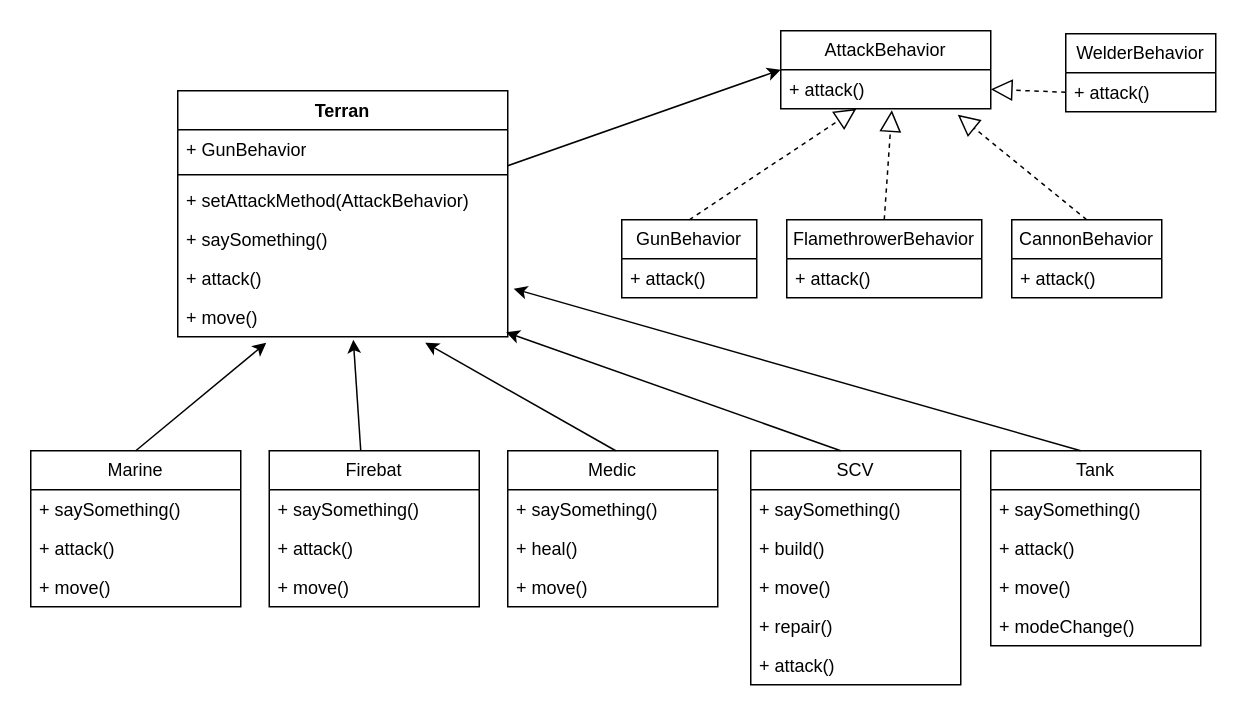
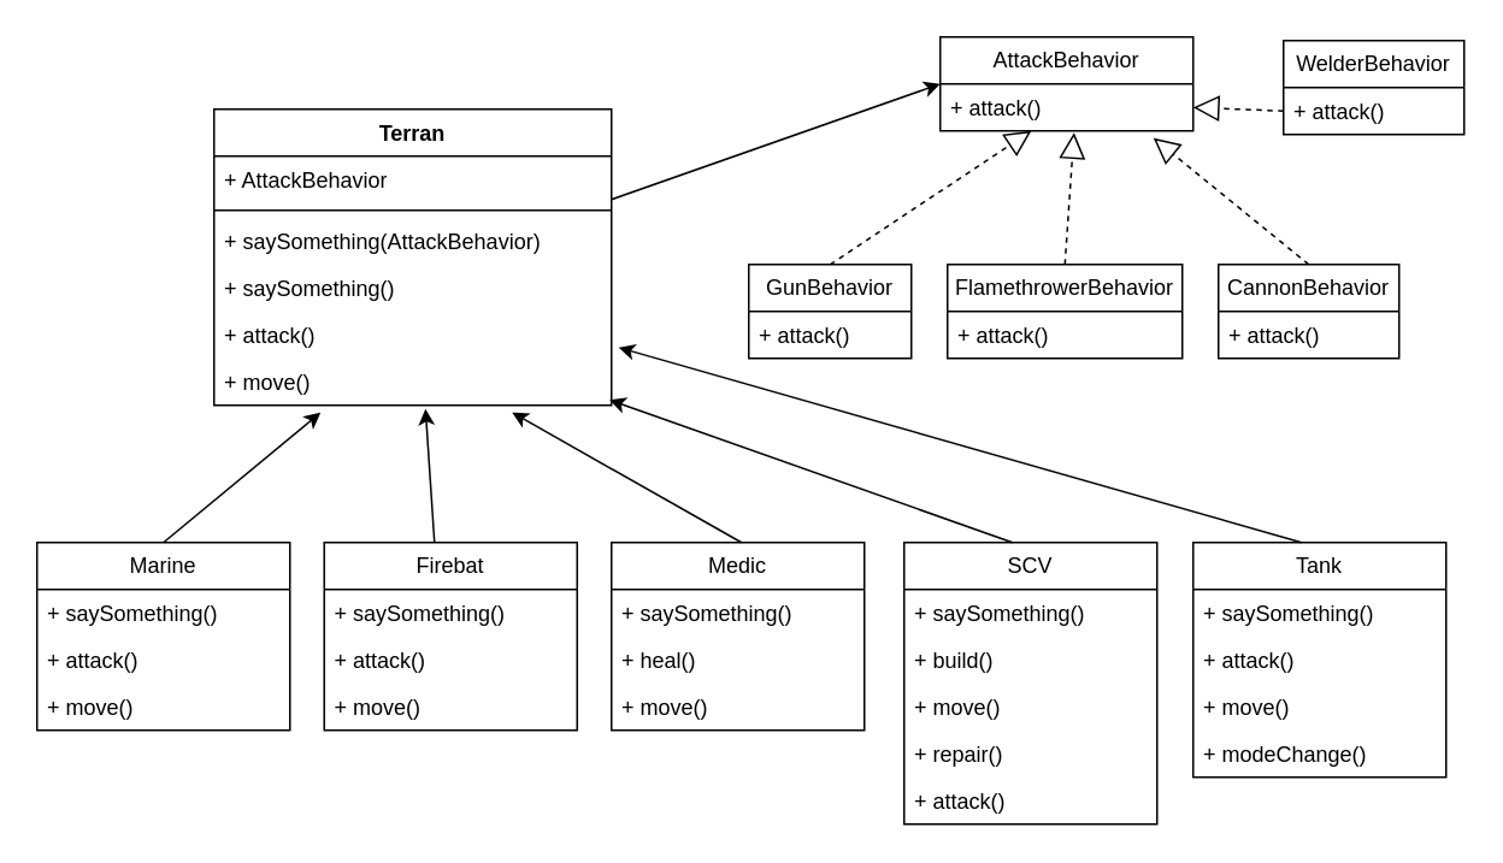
- <mxCell id="36" value="+ GunBehavior" style="text;strokeColor=none;fillColor=none;align=left;verticalAlign=top;spacingLeft=4;spacingRight=4;overflow=hidden;rotatable=0;points=[[0,0.5],[1,0.5]];portConstraint=eastwest;whiteSpace=wrap;html=1;" parent="35" vertex="1"><mxGeometry y="26" width="220" height="26" as="geometry" /></mxCell>
+ <mxCell id="36" value="+ AttackBehavior" style="text;strokeColor=none;fillColor=none;align=left;verticalAlign=top;spacingLeft=4;spacingRight=4;overflow=hidden;rotatable=0;points=[[0,0.5],[1,0.5]];portConstraint=eastwest;whiteSpace=wrap;html=1;" parent="35" vertex="1"><mxGeometry y="26" width="220" height="26" as="geometry" /></mxCell>
- <mxCell id="38" value="+ setAttackMethod(AttackBehavior)" style="text;strokeColor=none;fillColor=none;align=left;verticalAlign=top;spacingLeft=4;spacingRight=4;overflow=hidden;rotatable=0;points=[[0,0.5],[1,0.5]];portConstraint=eastwest;whiteSpace=wrap;html=1;" parent="35" vertex="1"><mxGeometry y="60" width="220" height="26" as="geometry" /></mxCell>
+ <mxCell id="38" value="+ saySomething(AttackBehavior)" style="text;strokeColor=none;fillColor=none;align=left;verticalAlign=top;spacingLeft=4;spacingRight=4;overflow=hidden;rotatable=0;points=[[0,0.5],[1,0.5]];portConstraint=eastwest;whiteSpace=wrap;html=1;" parent="35" vertex="1"><mxGeometry y="60" width="220" height="26" as="geometry" /></mxCell>
